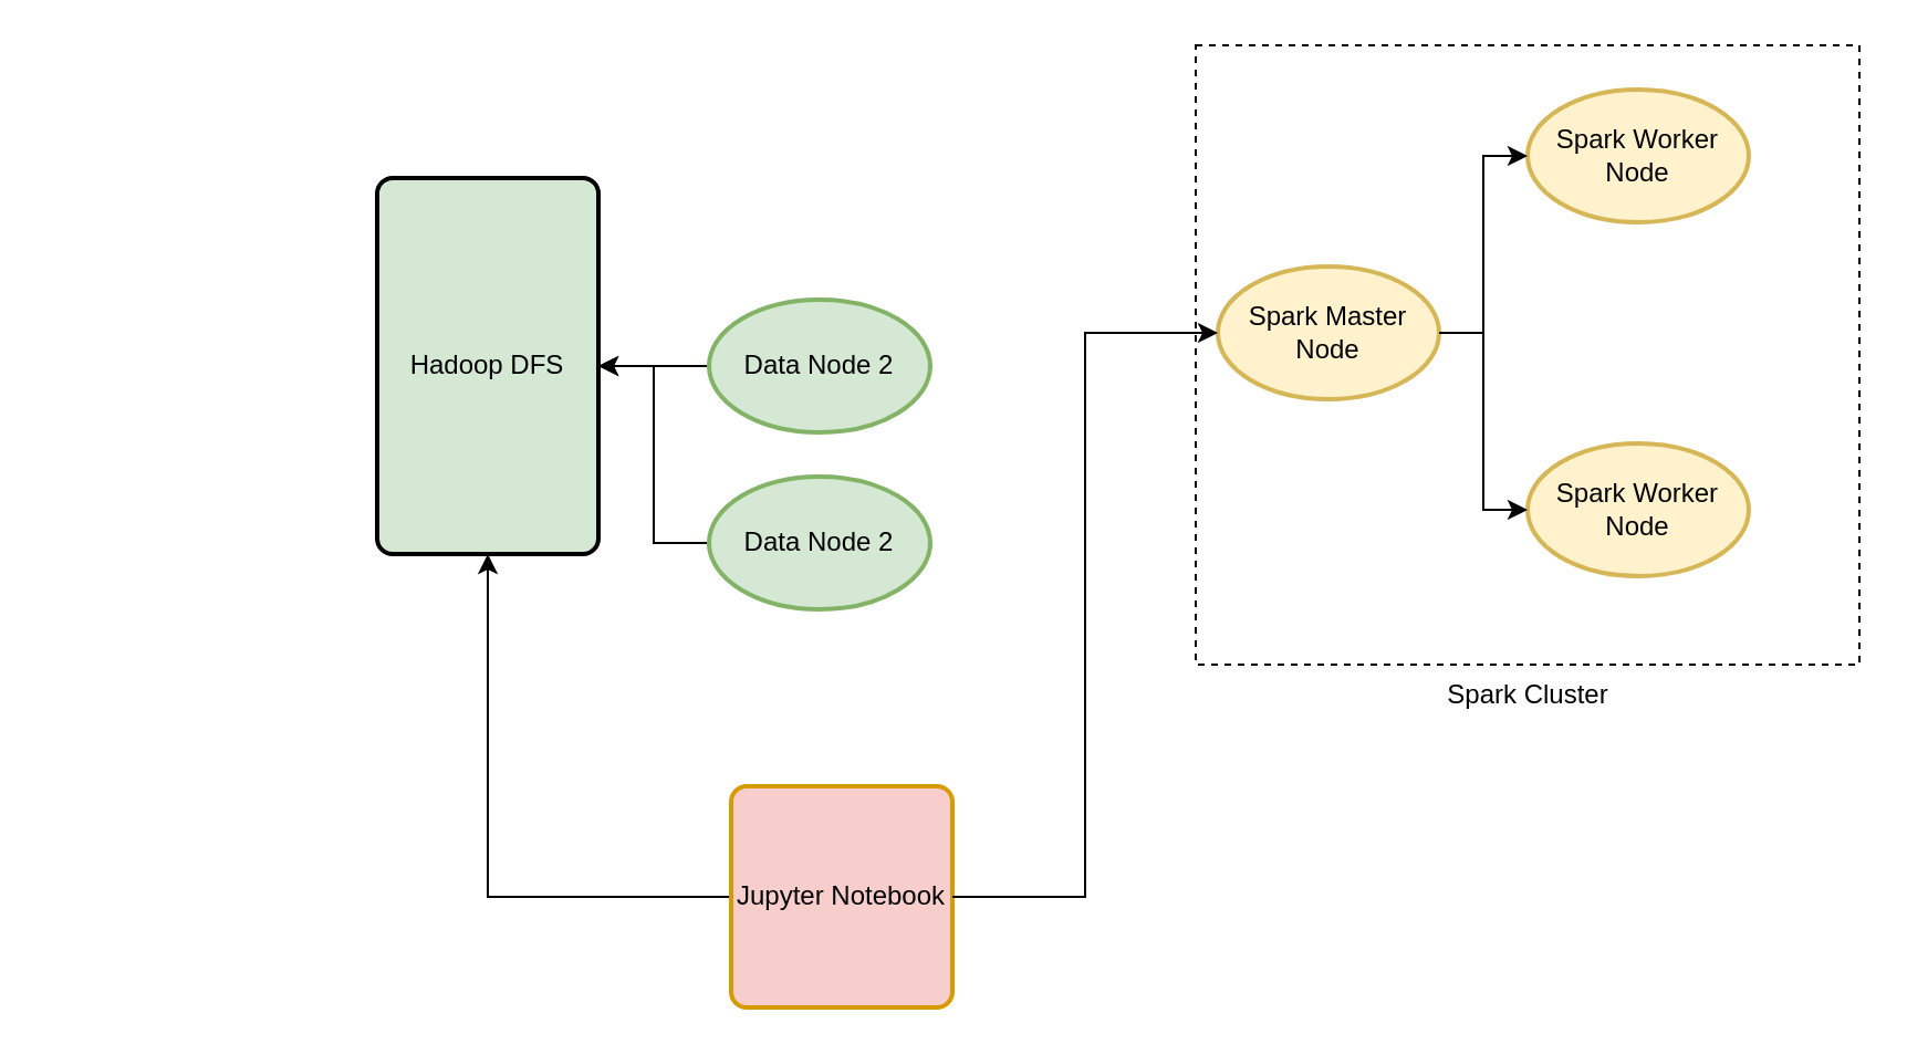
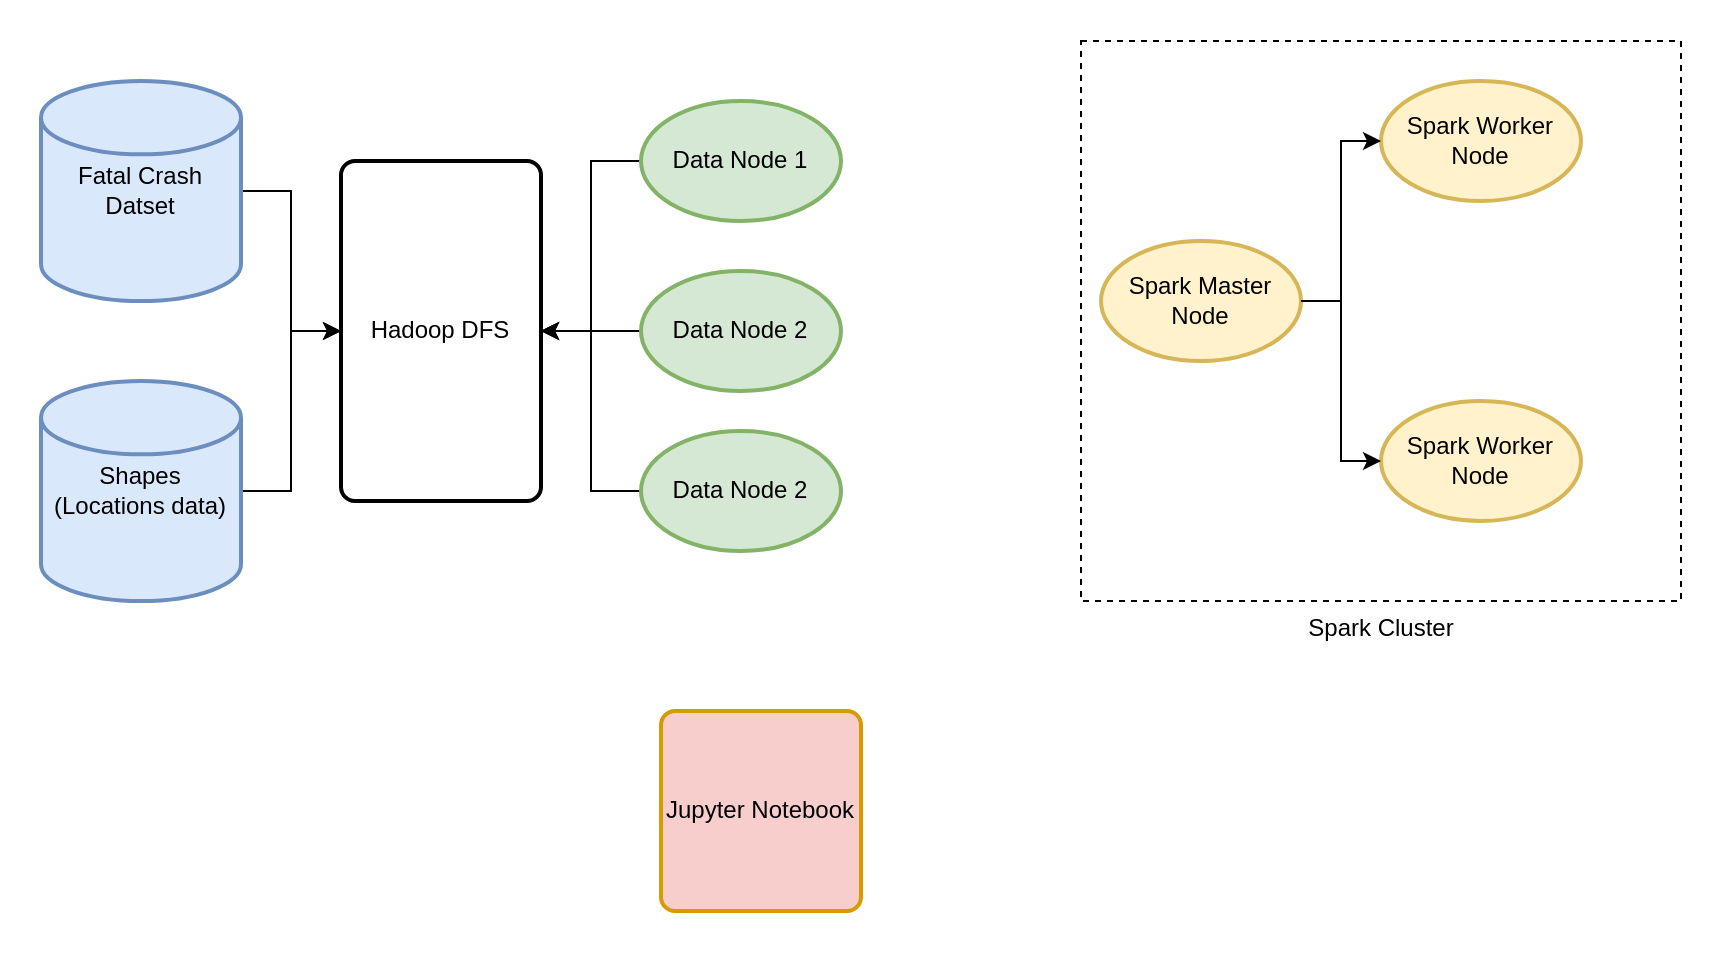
+ <mxCell id="14" value="Data Node 1" style="strokeWidth=2;html=1;shape=mxgraph.flowchart.start_1;whiteSpace=wrap;fillColor=#d5e8d4;strokeColor=#82b366;" vertex="1" parent="1"><mxGeometry x="320" y="50" width="100" height="60" as="geometry" /></mxCell>
+ <mxCell id="4" value="Fatal Crash Datset" style="strokeWidth=2;html=1;shape=mxgraph.flowchart.database;whiteSpace=wrap;fillColor=#dae8fc;strokeColor=#6c8ebf;" vertex="1" parent="1"><mxGeometry x="20" y="40" width="100" height="110" as="geometry" /></mxCell>
+ <mxCell id="13" style="edgeStyle=orthogonalEdgeStyle;rounded=0;orthogonalLoop=1;jettySize=auto;html=1;exitX=0;exitY=0.5;exitDx=0;exitDy=0;exitPerimeter=0;entryX=1;entryY=0.5;entryDx=0;entryDy=0;" edge="1" parent="1" source="14" target="7"><mxGeometry relative="1" as="geometry" /></mxCell>
+ <mxCell id="3" style="edgeStyle=orthogonalEdgeStyle;rounded=0;orthogonalLoop=1;jettySize=auto;html=1;exitX=1;exitY=0.5;exitDx=0;exitDy=0;exitPerimeter=0;entryX=0;entryY=0.5;entryDx=0;entryDy=0;" edge="1" parent="1" source="4" target="7"><mxGeometry relative="1" as="geometry" /></mxCell>
- <mxCell id="7" value="Hadoop DFS" style="rounded=1;whiteSpace=wrap;html=1;absoluteArcSize=1;arcSize=14;strokeWidth=2;fillColor=#d5e8d4;" vertex="1" parent="1"><mxGeometry x="170" y="80" width="100" height="170" as="geometry" /></mxCell>
+ <mxCell id="7" value="Hadoop DFS" style="rounded=1;whiteSpace=wrap;html=1;absoluteArcSize=1;arcSize=14;strokeWidth=2;" vertex="1" parent="1"><mxGeometry x="170" y="80" width="100" height="170" as="geometry" /></mxCell>
+ <mxCell id="5" style="edgeStyle=orthogonalEdgeStyle;rounded=0;orthogonalLoop=1;jettySize=auto;html=1;exitX=1;exitY=0.5;exitDx=0;exitDy=0;exitPerimeter=0;entryX=0;entryY=0.5;entryDx=0;entryDy=0;" edge="1" parent="1" source="6" target="7"><mxGeometry relative="1" as="geometry" /></mxCell>
+ <mxCell id="6" value="Shapes (Locations data)" style="strokeWidth=2;html=1;shape=mxgraph.flowchart.database;whiteSpace=wrap;fillColor=#dae8fc;strokeColor=#6c8ebf;" vertex="1" parent="1"><mxGeometry x="20" y="190" width="100" height="110" as="geometry" /></mxCell>
- <mxCell id="21" style="edgeStyle=orthogonalEdgeStyle;rounded=0;orthogonalLoop=1;jettySize=auto;html=1;exitX=1;exitY=0.5;exitDx=0;exitDy=0;entryX=0;entryY=0.5;entryDx=0;entryDy=0;entryPerimeter=0;" edge="1" parent="1" source="20" target="10"><mxGeometry relative="1" as="geometry" /></mxCell>
- <mxCell id="19" style="edgeStyle=orthogonalEdgeStyle;rounded=0;orthogonalLoop=1;jettySize=auto;html=1;exitX=0;exitY=0.5;exitDx=0;exitDy=0;entryX=0.5;entryY=1;entryDx=0;entryDy=0;" edge="1" parent="1" source="20" target="7"><mxGeometry relative="1" as="geometry" /></mxCell>
